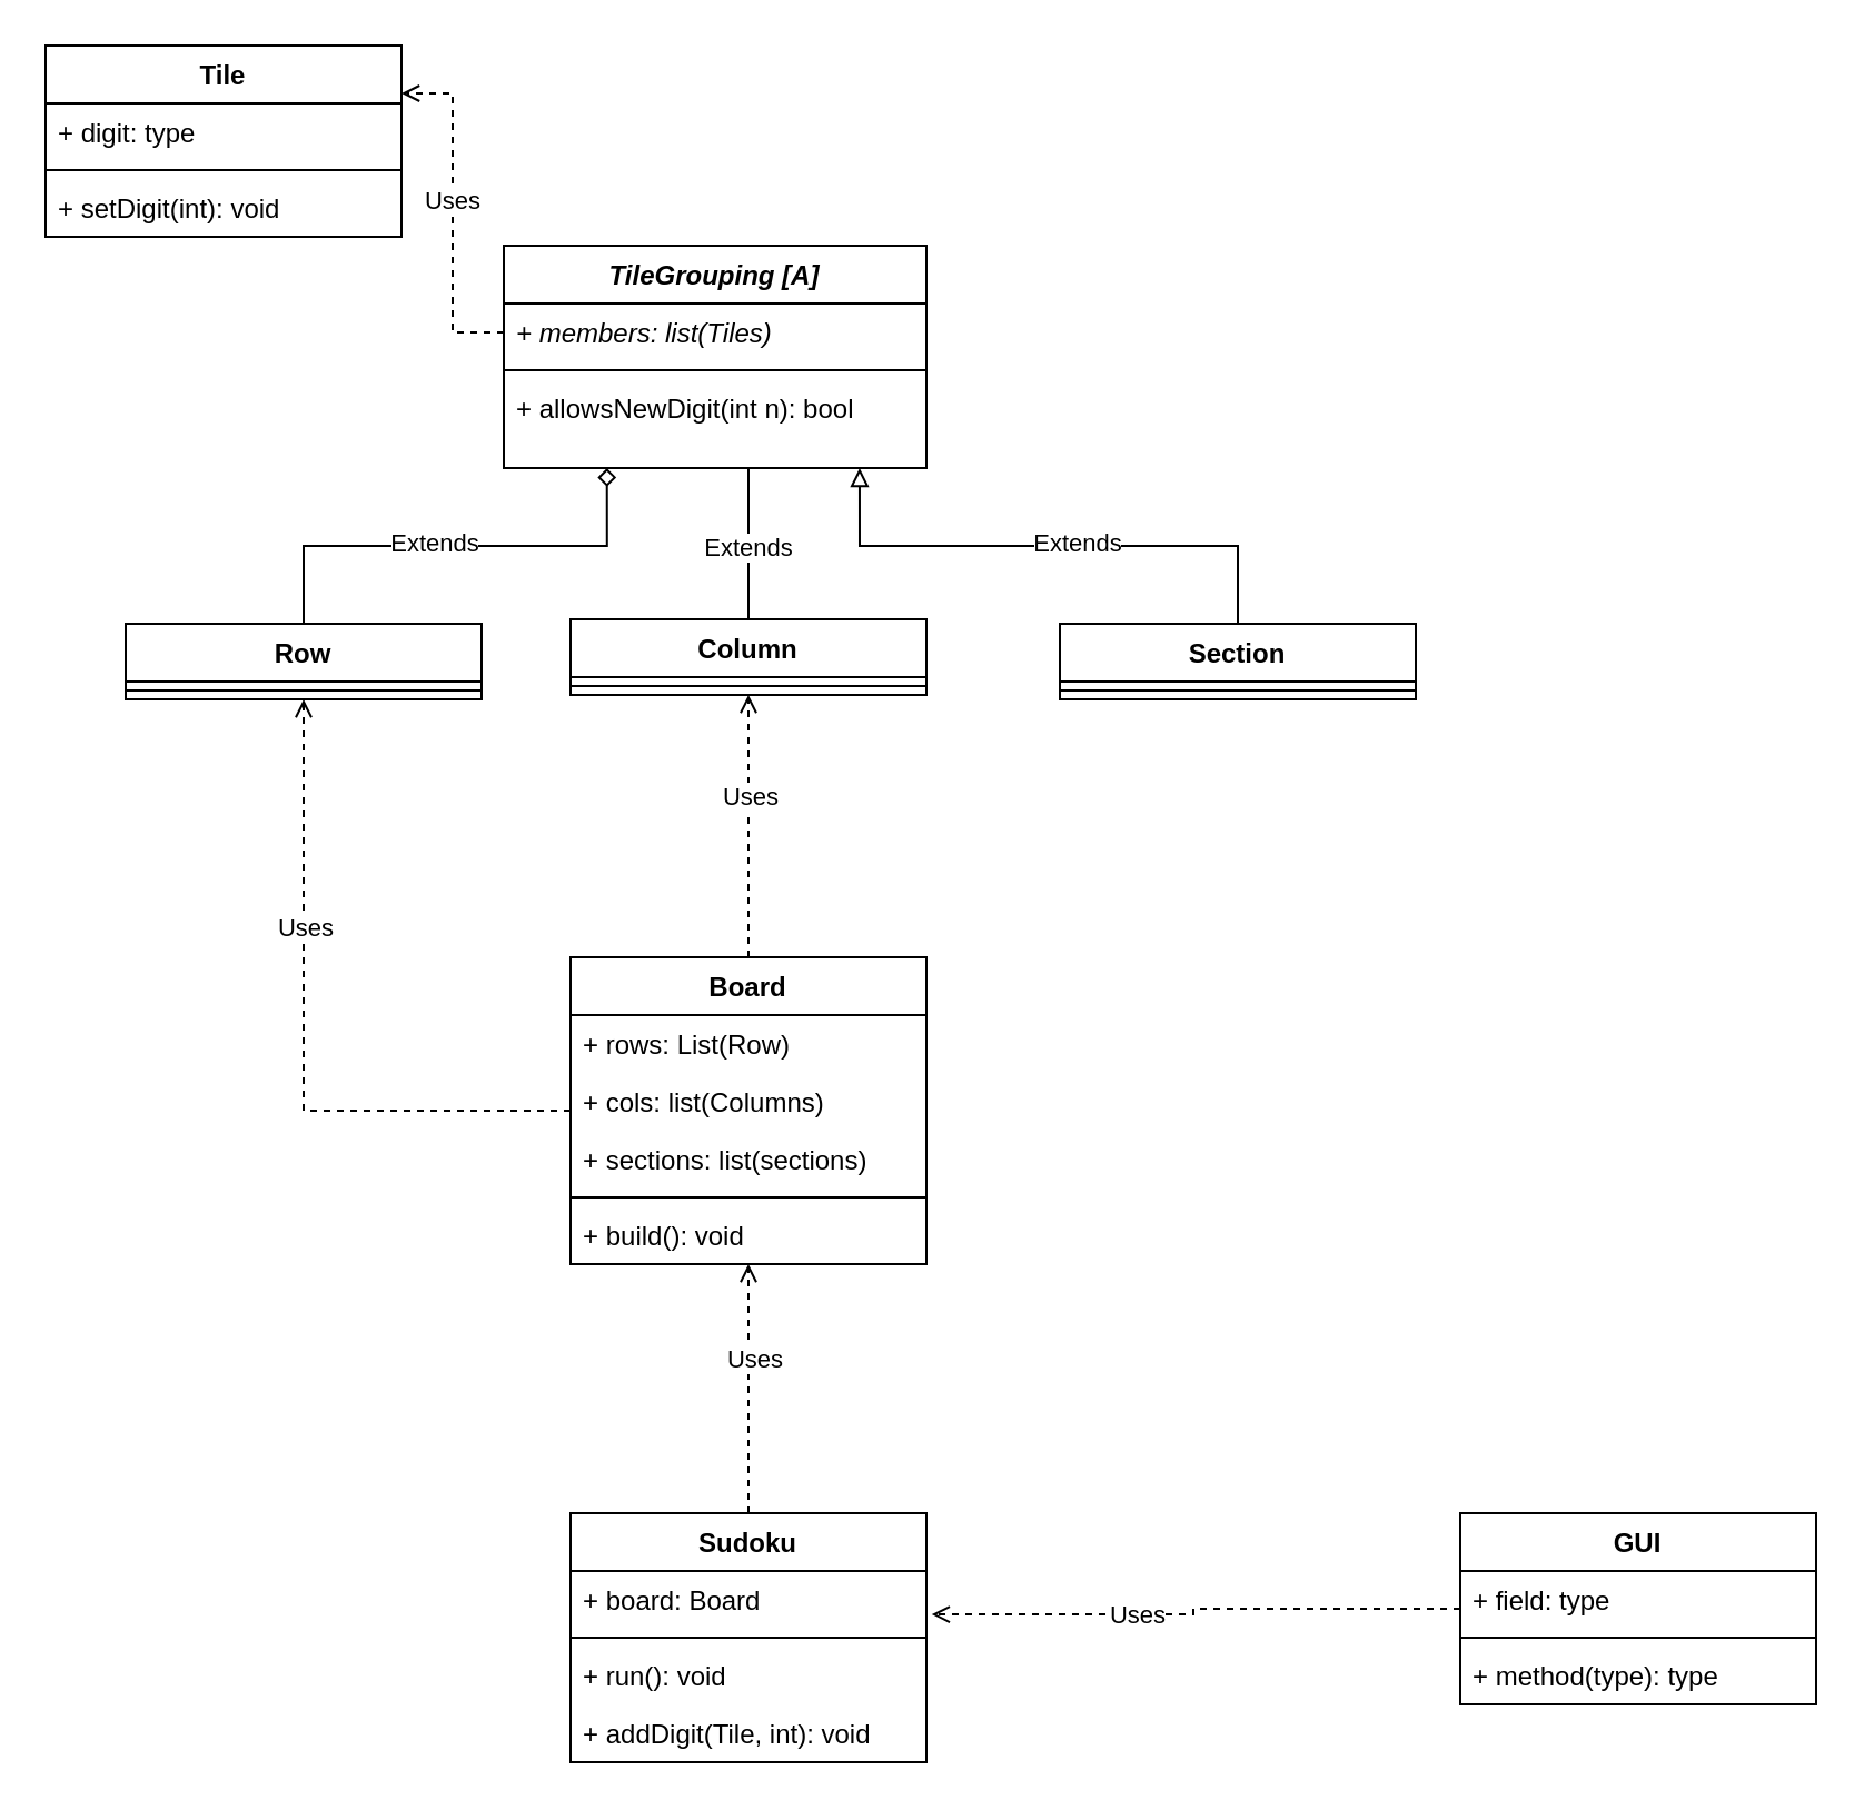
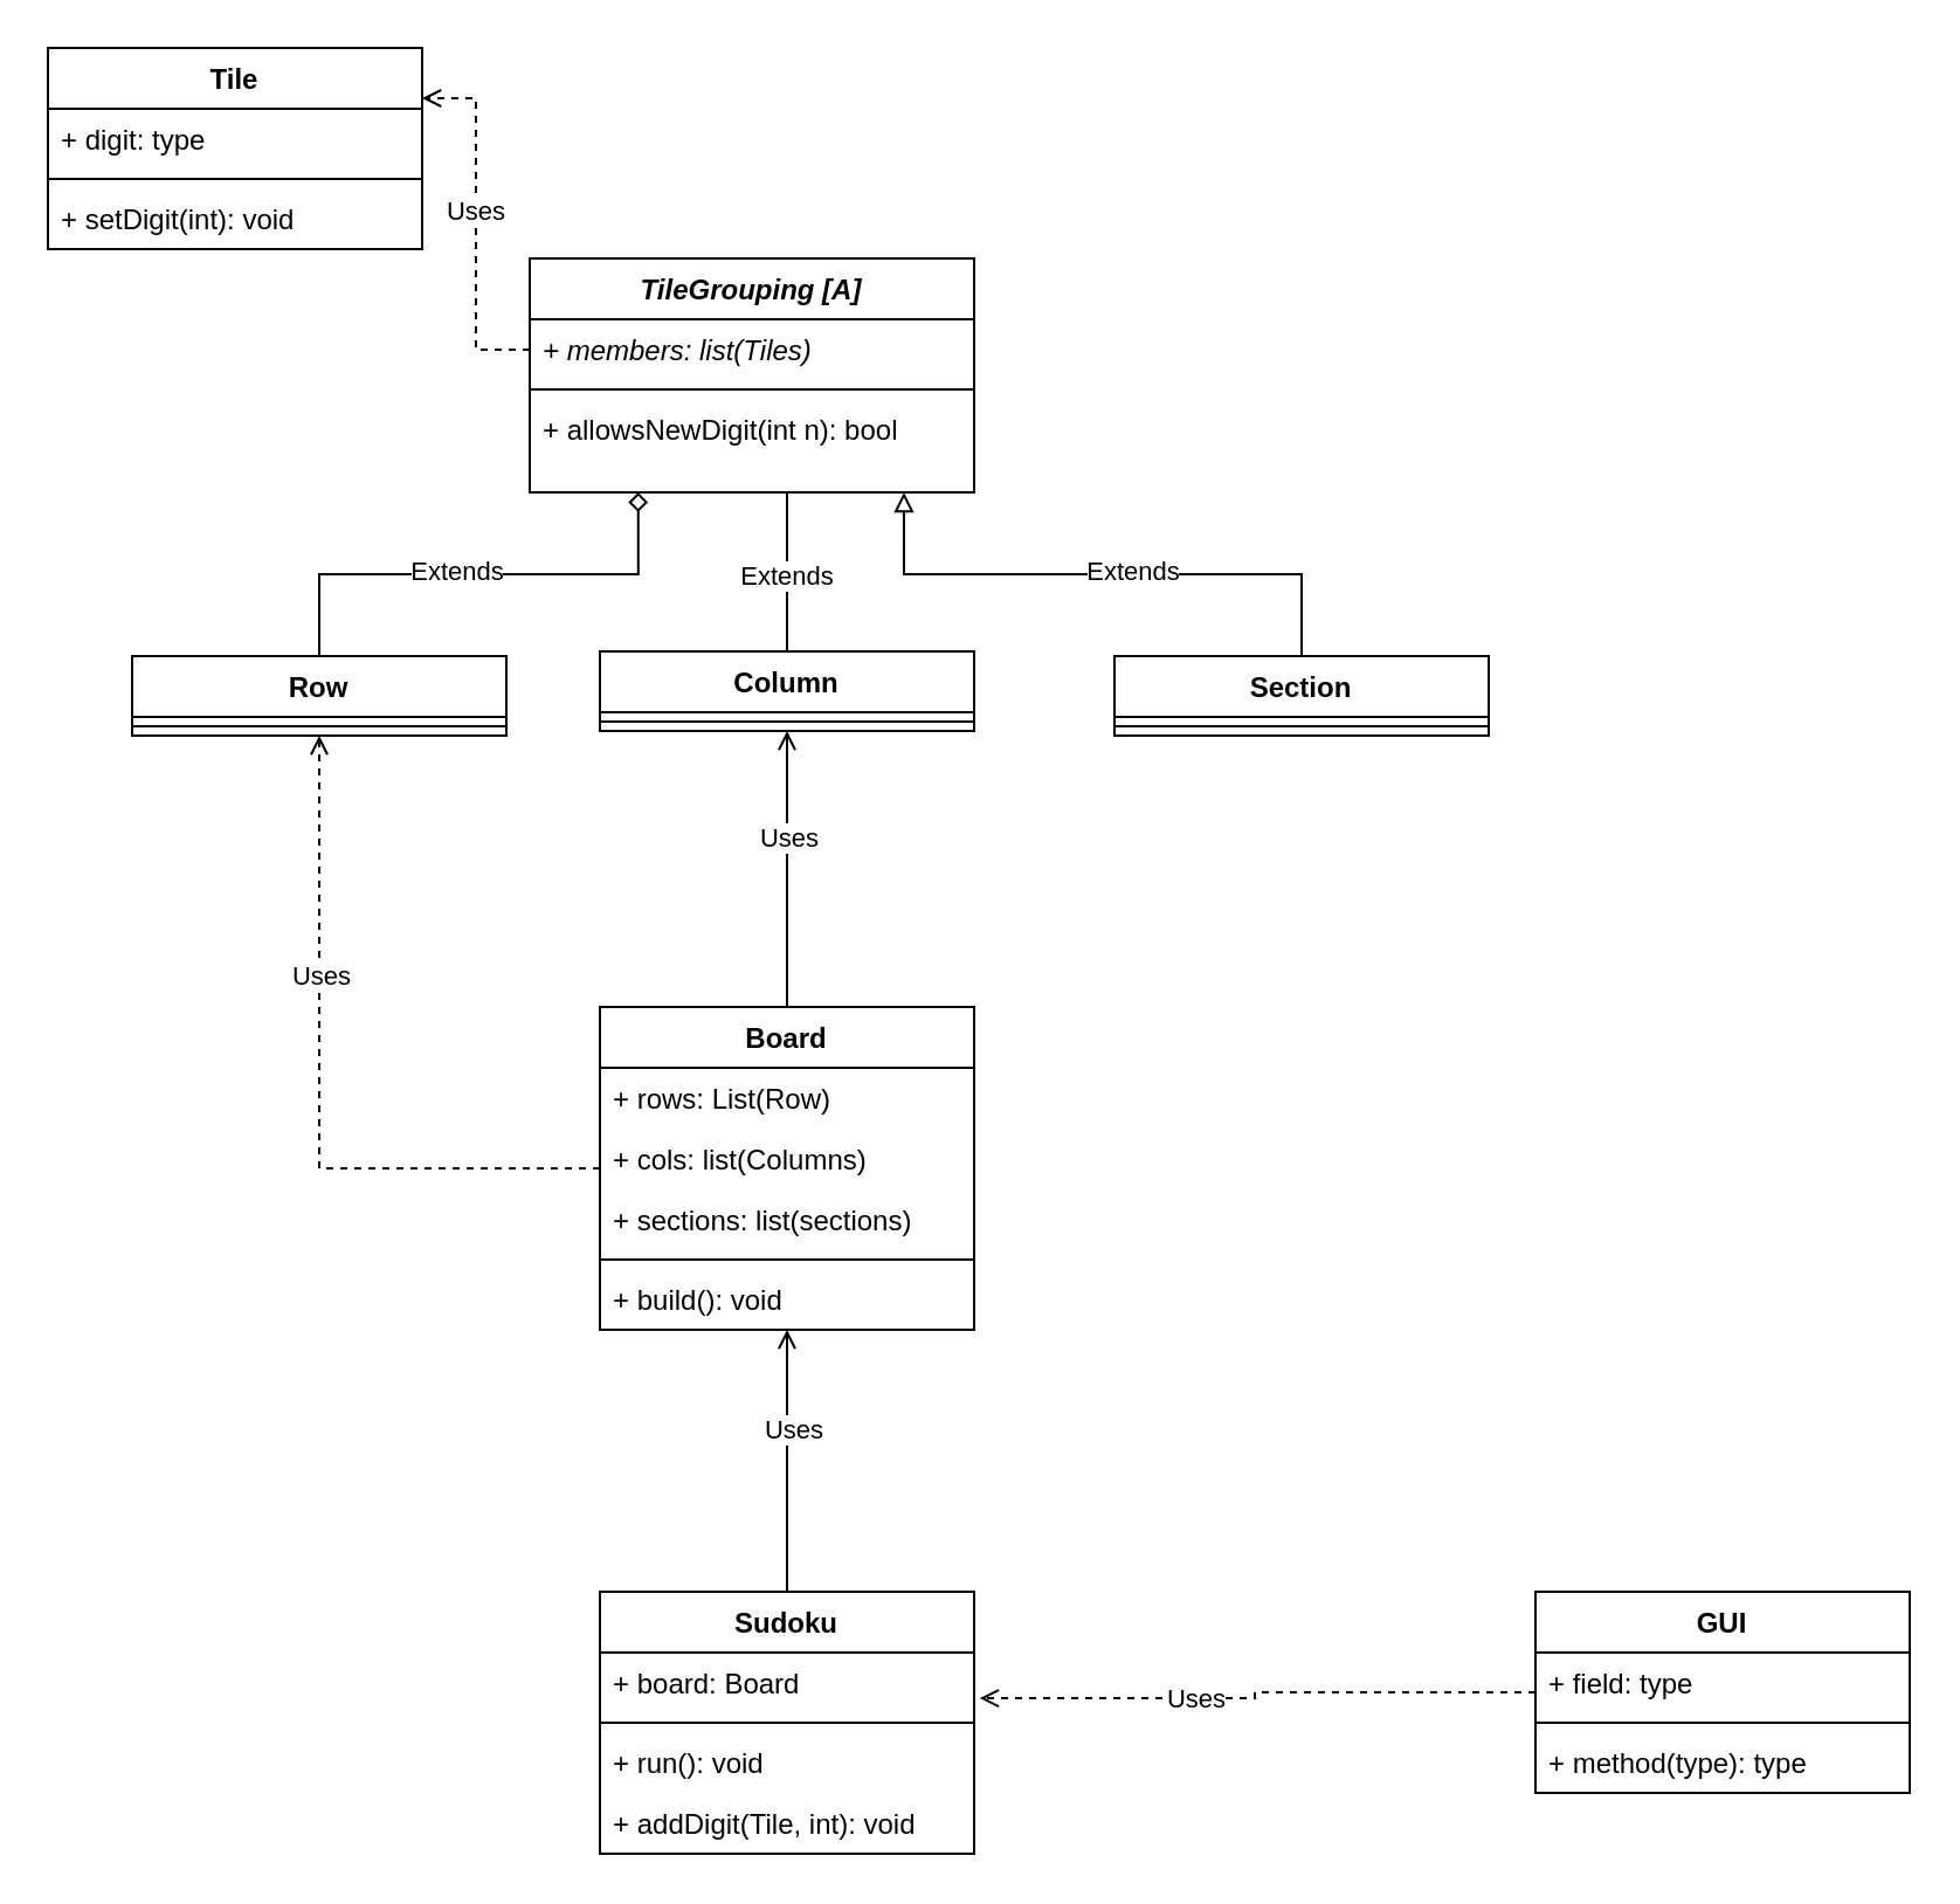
- <mxCell id="26" style="edgeStyle=orthogonalEdgeStyle;rounded=0;orthogonalLoop=1;jettySize=auto;html=1;entryX=0.5;entryY=1;entryDx=0;entryDy=0;dashed=1;endArrow=open;endFill=0;" edge="1" parent="1" source="28" target="18"><mxGeometry relative="1" as="geometry" /></mxCell>
+ <mxCell id="26" style="edgeStyle=orthogonalEdgeStyle;rounded=0;orthogonalLoop=1;jettySize=auto;html=1;entryX=0.5;entryY=1;entryDx=0;entryDy=0;dashed=0;endArrow=open;endFill=0;" edge="1" parent="1" source="28" target="18"><mxGeometry relative="1" as="geometry" /></mxCell>
- <mxCell id="34" style="edgeStyle=orthogonalEdgeStyle;rounded=0;orthogonalLoop=1;jettySize=auto;html=1;entryX=0.5;entryY=1;entryDx=0;entryDy=0;dashed=1;endArrow=open;endFill=0;" edge="1" parent="1" source="36" target="28"><mxGeometry relative="1" as="geometry" /></mxCell>
+ <mxCell id="34" style="edgeStyle=orthogonalEdgeStyle;rounded=0;orthogonalLoop=1;jettySize=auto;html=1;entryX=0.5;entryY=1;entryDx=0;entryDy=0;dashed=0;endArrow=open;endFill=0;" edge="1" parent="1" source="36" target="28"><mxGeometry relative="1" as="geometry" /></mxCell>
